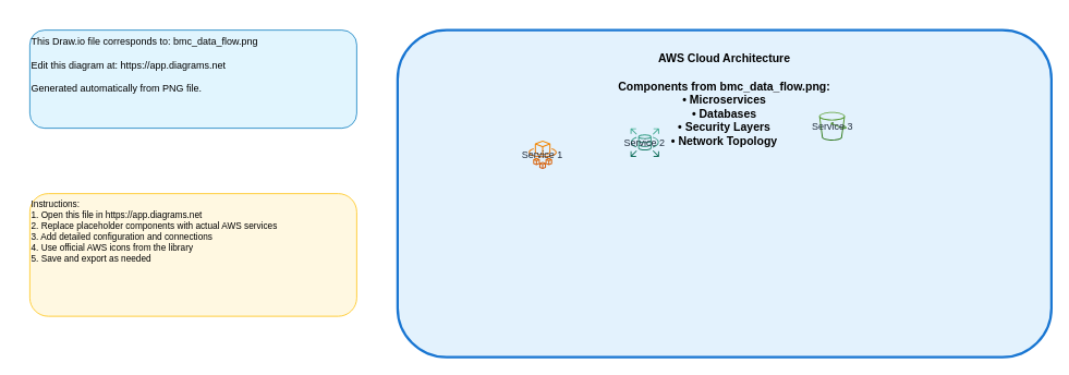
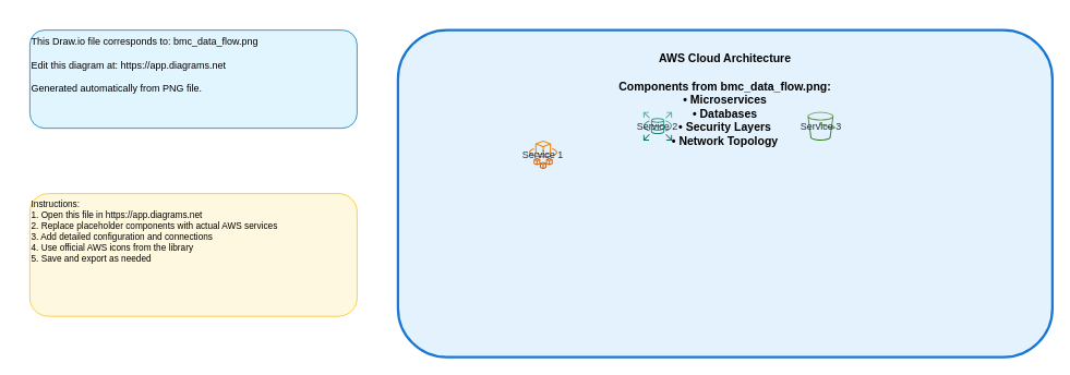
- <mxCell id="6" value="Service 3" style="sketch=0;outlineConnect=0;fontColor=#232F3E;gradientColor=#60A337;gradientDirection=north;fillColor=#277116;strokeColor=#ffffff;shape=mxgraph.aws4.s3;" vertex="1" parent="1"><mxGeometry x="985" y="120" width="35" height="35" as="geometry" /></mxCell>
+ <mxCell id="6" value="Service 3" style="sketch=0;outlineConnect=0;fontColor=#232F3E;gradientColor=#60A337;gradientDirection=north;fillColor=#277116;strokeColor=#ffffff;shape=mxgraph.aws4.s3;" vertex="1" parent="1"><mxGeometry x="970" y="120" width="35" height="35" as="geometry" /></mxCell>
- <mxCell id="5" value="Service 2" style="sketch=0;outlineConnect=0;fontColor=#232F3E;gradientColor=#4AB29A;gradientDirection=north;fillColor=#116D5B;strokeColor=#ffffff;shape=mxgraph.aws4.rds;" vertex="1" parent="1"><mxGeometry x="755" y="140" width="35" height="35" as="geometry" /></mxCell>
+ <mxCell id="5" value="Service 2" style="sketch=0;outlineConnect=0;fontColor=#232F3E;gradientColor=#4AB29A;gradientDirection=north;fillColor=#116D5B;strokeColor=#ffffff;shape=mxgraph.aws4.rds;" vertex="1" parent="1"><mxGeometry x="770" y="120" width="35" height="35" as="geometry" /></mxCell>
